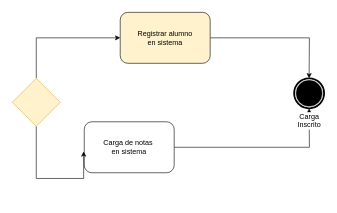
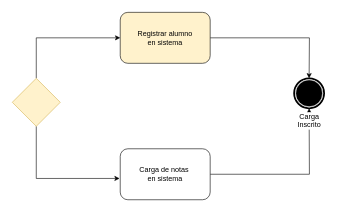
- <mxCell id="5" value="Carga de notas&amp;nbsp;&lt;br&gt;en sistema" style="rounded=1;whiteSpace=wrap;html=1;" parent="1" vertex="1"><mxGeometry x="140" y="202.5" width="150" height="85" as="geometry" /></mxCell>
+ <mxCell id="5" value="Carga de notas&amp;nbsp;&lt;br&gt;en sistema" style="rounded=1;whiteSpace=wrap;html=1;" parent="1" vertex="1"><mxGeometry x="200" y="247.5" width="150" height="85" as="geometry" /></mxCell>
